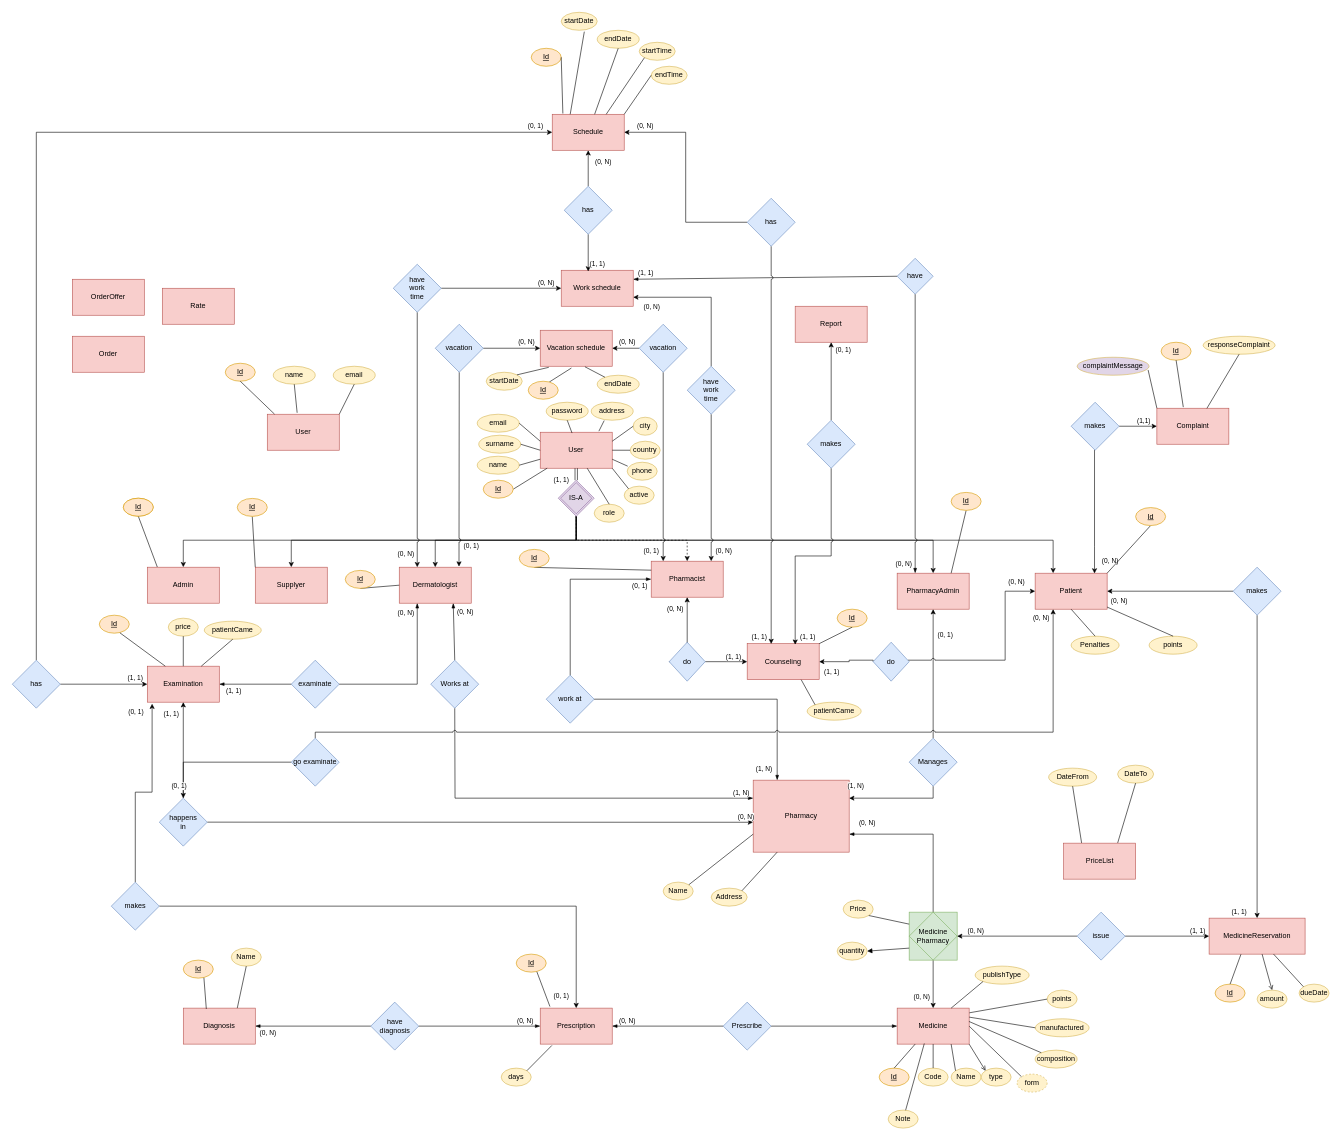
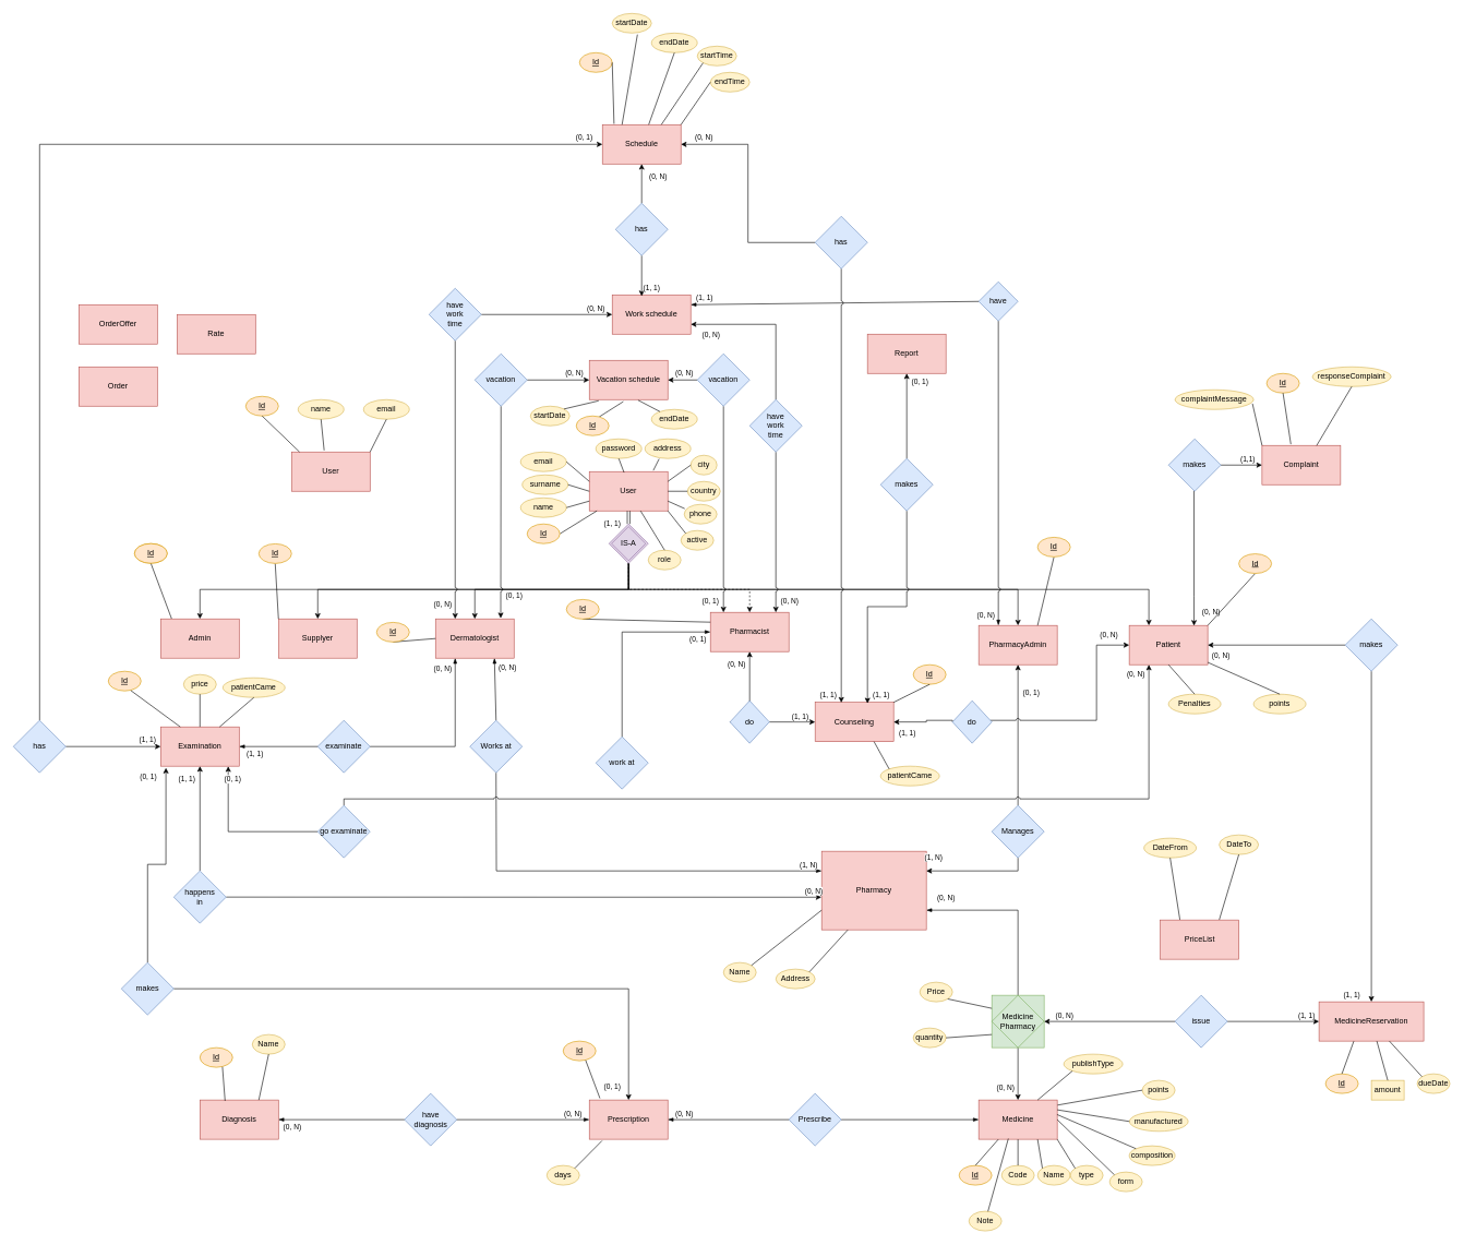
- <mxCell id="131" value="complaintMessage" style="ellipse;whiteSpace=wrap;html=1;fillColor=#e1d5e7;strokeColor=#d6b656;" vertex="1" parent="1"><mxGeometry x="1795" y="595" width="120" height="30" as="geometry" /></mxCell>
+ <mxCell id="131" value="complaintMessage" style="ellipse;whiteSpace=wrap;html=1;fillColor=#fff2cc;strokeColor=#d6b656;" vertex="1" parent="1"><mxGeometry x="1795" y="595" width="120" height="30" as="geometry" /></mxCell>
- <mxCell id="163" value="(0, 1)" style="edgeStyle=orthogonalEdgeStyle;rounded=0;jumpStyle=arc;orthogonalLoop=1;jettySize=auto;html=1;" edge="1" parent="1" source="165" target="93"><mxGeometry x="0.833" y="-7" relative="1" as="geometry"><mxPoint as="offset" /></mxGeometry></mxCell>
+ <mxCell id="163" value="(0, 1)" style="edgeStyle=orthogonalEdgeStyle;rounded=0;jumpStyle=arc;orthogonalLoop=1;jettySize=auto;html=1;entryX=0.86;entryY=1.003;entryDx=0;entryDy=0;entryPerimeter=0;" edge="1" parent="1" source="165" target="33"><mxGeometry x="0.833" y="-7" relative="1" as="geometry"><mxPoint as="offset" /></mxGeometry></mxCell>
- <mxCell id="21" value="" style="endArrow=blockThin;html=1;rounded=0;exitX=1;exitY=0.5;exitDx=0;exitDy=0;endFill=1;entryX=0.25;entryY=0;entryDx=0;entryDy=0;" parent="1" source="16" edge="1" target="15"><mxGeometry relative="1" as="geometry"><mxPoint x="1395" y="1010" as="sourcePoint" /><mxPoint x="1507" y="1226" as="targetPoint" /><Array as="points"><mxPoint y="1165" x="1295" /></Array></mxGeometry></mxCell>
- <mxCell id="22" value="(1, N)" style="edgeLabel;html=1;align=center;verticalAlign=middle;resizable=0;points=[];" vertex="1" connectable="0" parent="21"><mxGeometry x="0.922" relative="1" as="geometry"><mxPoint x="-22.25" y="-2.86" as="offset" /></mxGeometry></mxCell>
- <mxCell id="98" value="" style="endArrow=block;html=1;entryX=1;entryY=0.5;entryDx=0;entryDy=0;exitX=0;exitY=0.75;exitDx=0;exitDy=0;" parent="1" source="95" target="97" edge="1"><mxGeometry width="50" height="50" relative="1" as="geometry"><mxPoint x="1465" y="1530" as="sourcePoint" /><mxPoint x="1515" y="1480" as="targetPoint" /></mxGeometry></mxCell>
+ <mxCell id="98" value="" style="endArrow=none;html=1;entryX=1;entryY=0.5;entryDx=0;entryDy=0;exitX=0;exitY=0.75;exitDx=0;exitDy=0;" parent="1" source="95" target="97" edge="1"><mxGeometry width="50" height="50" relative="1" as="geometry"><mxPoint x="1465" y="1530" as="sourcePoint" /><mxPoint x="1515" y="1480" as="targetPoint" /></mxGeometry></mxCell>
- <mxCell id="119" value="" style="endArrow=open;html=1;entryX=0.5;entryY=0;entryDx=0;entryDy=0;" parent="1" source="110" target="118" edge="1"><mxGeometry width="50" height="50" relative="1" as="geometry"><mxPoint x="2078.12" y="1600.18" as="sourcePoint" /><mxPoint x="2090" y="1650" as="targetPoint" /></mxGeometry></mxCell>
+ <mxCell id="119" value="" style="endArrow=none;html=1;entryX=0.5;entryY=0;entryDx=0;entryDy=0;" parent="1" source="110" target="118" edge="1"><mxGeometry width="50" height="50" relative="1" as="geometry"><mxPoint x="2078.12" y="1600.18" as="sourcePoint" /><mxPoint x="2090" y="1650" as="targetPoint" /></mxGeometry></mxCell>
- <mxCell id="118" value="amount" style="ellipse;whiteSpace=wrap;html=1;fillColor=#fff2cc;strokeColor=#d6b656;" parent="1" vertex="1"><mxGeometry x="2095" y="1650" width="50" height="30" as="geometry" /></mxCell>
+ <mxCell id="118" value="amount" style="whiteSpace=wrap;html=1;fillColor=#fff2cc;strokeColor=#d6b656;rounded=0;" parent="1" vertex="1"><mxGeometry x="2095" y="1650" width="50" height="30" as="geometry" /></mxCell>
- <mxCell id="181" value="" style="endArrow=open;html=1;entryX=0;entryY=0;entryDx=0;entryDy=0;exitX=1;exitY=1;exitDx=0;exitDy=0;" edge="1" parent="1" target="180" source="28"><mxGeometry width="50" height="50" relative="1" as="geometry"><mxPoint x="1685" y="1730" as="sourcePoint" /><mxPoint x="1676.45" y="1786.28" as="targetPoint" /></mxGeometry></mxCell>
+ <mxCell id="181" value="" style="endArrow=none;html=1;entryX=0;entryY=0;entryDx=0;entryDy=0;exitX=1;exitY=1;exitDx=0;exitDy=0;" edge="1" parent="1" target="180" source="28"><mxGeometry width="50" height="50" relative="1" as="geometry"><mxPoint x="1685" y="1730" as="sourcePoint" /><mxPoint x="1676.45" y="1786.28" as="targetPoint" /></mxGeometry></mxCell>
- <mxCell id="182" value="form" style="ellipse;whiteSpace=wrap;html=1;fillColor=#fff2cc;strokeColor=#d6b656;dashed=1;" vertex="1" parent="1"><mxGeometry x="1695" y="1790" width="50" height="30" as="geometry" /></mxCell>
+ <mxCell id="182" value="form" style="ellipse;whiteSpace=wrap;html=1;fillColor=#fff2cc;strokeColor=#d6b656;" vertex="1" parent="1"><mxGeometry x="1695" y="1790" width="50" height="30" as="geometry" /></mxCell>
